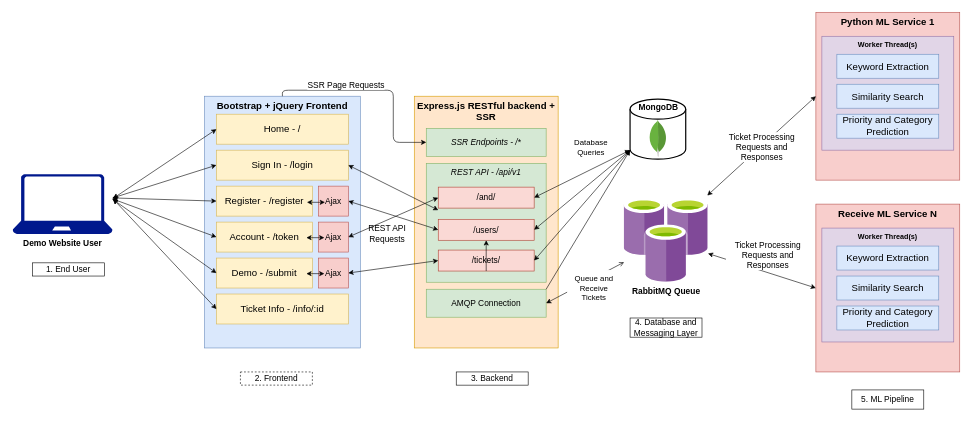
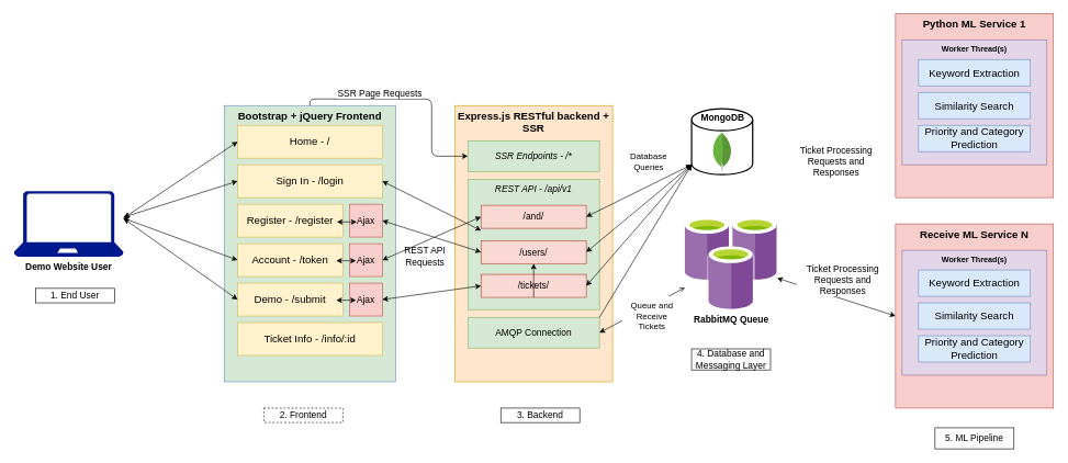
- <mxCell id="2" value="Bootstrap + jQuery Frontend" style="rounded=0;whiteSpace=wrap;html=1;fillColor=#dae8fc;strokeColor=#6c8ebf;verticalAlign=top;fontStyle=1;fontSize=16;" parent="1" vertex="1"><mxGeometry x="340" y="160" width="260" height="420" as="geometry" /></mxCell>
+ <mxCell id="2" value="Bootstrap + jQuery Frontend" style="rounded=0;whiteSpace=wrap;html=1;fillColor=#d5e8d4;strokeColor=#6c8ebf;verticalAlign=top;fontStyle=1;fontSize=16;" parent="1" vertex="1"><mxGeometry x="340" y="160" width="260" height="420" as="geometry" /></mxCell>
- <mxCell id="21" value="" style="endArrow=classic;html=1;fontSize=14;entryX=0;entryY=0.5;entryDx=0;entryDy=0;exitX=0.992;exitY=-0.031;exitDx=0;exitDy=0;exitPerimeter=0;startArrow=classic;startFill=1;" parent="1" source="11" target="6" edge="1"><mxGeometry width="50" height="50" relative="1" as="geometry"><mxPoint x="1130" y="250" as="sourcePoint" /><mxPoint x="1140" y="240" as="targetPoint" /></mxGeometry></mxCell>
- <mxCell id="66" value="" style="endArrow=classic;startArrow=classic;html=1;fontSize=13;exitX=1;exitY=0.397;exitDx=0;exitDy=0;exitPerimeter=0;entryX=0;entryY=0.5;entryDx=0;entryDy=0;" parent="1" source="3" target="47" edge="1"><mxGeometry width="50" height="50" relative="1" as="geometry"><mxPoint x="160" y="540" as="sourcePoint" /><mxPoint x="210" y="490" as="targetPoint" /></mxGeometry></mxCell>
- <mxCell id="69" value="" style="endArrow=classic;startArrow=classic;html=1;fontSize=13;entryX=0;entryY=0.5;entryDx=0;entryDy=0;exitX=1.006;exitY=0.415;exitDx=0;exitDy=0;exitPerimeter=0;" parent="1" source="3" target="63" edge="1"><mxGeometry width="50" height="50" relative="1" as="geometry"><mxPoint x="176" y="339" as="sourcePoint" /><mxPoint x="260" y="520" as="targetPoint" /></mxGeometry></mxCell>
